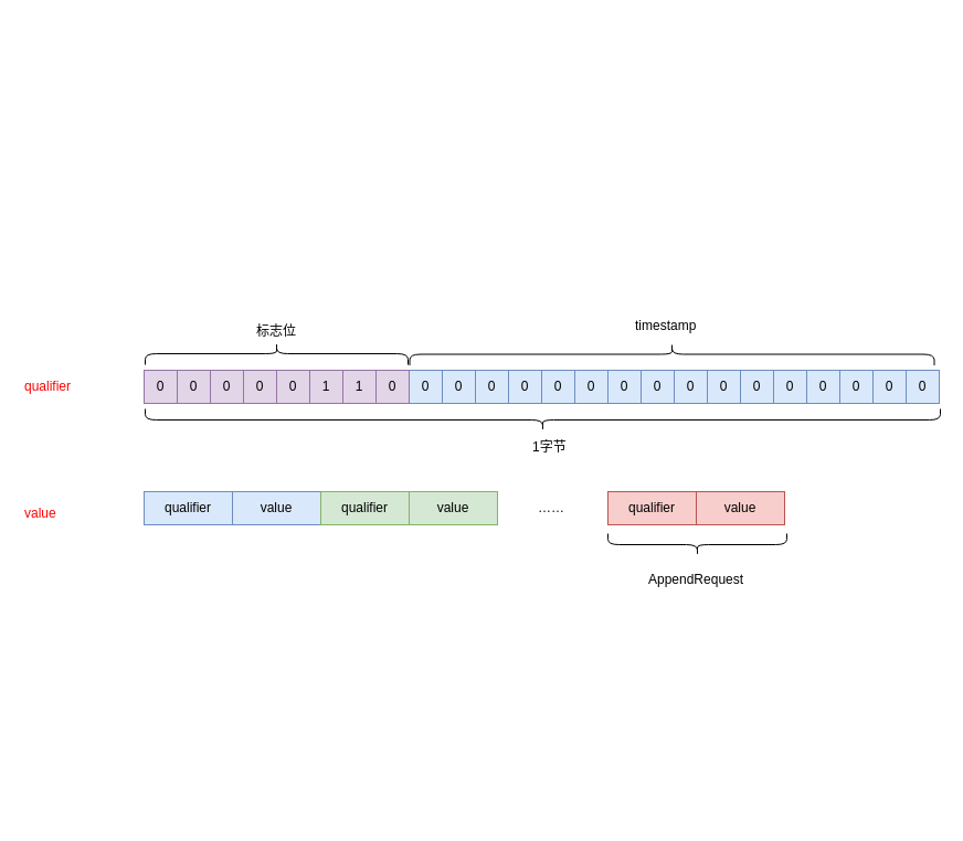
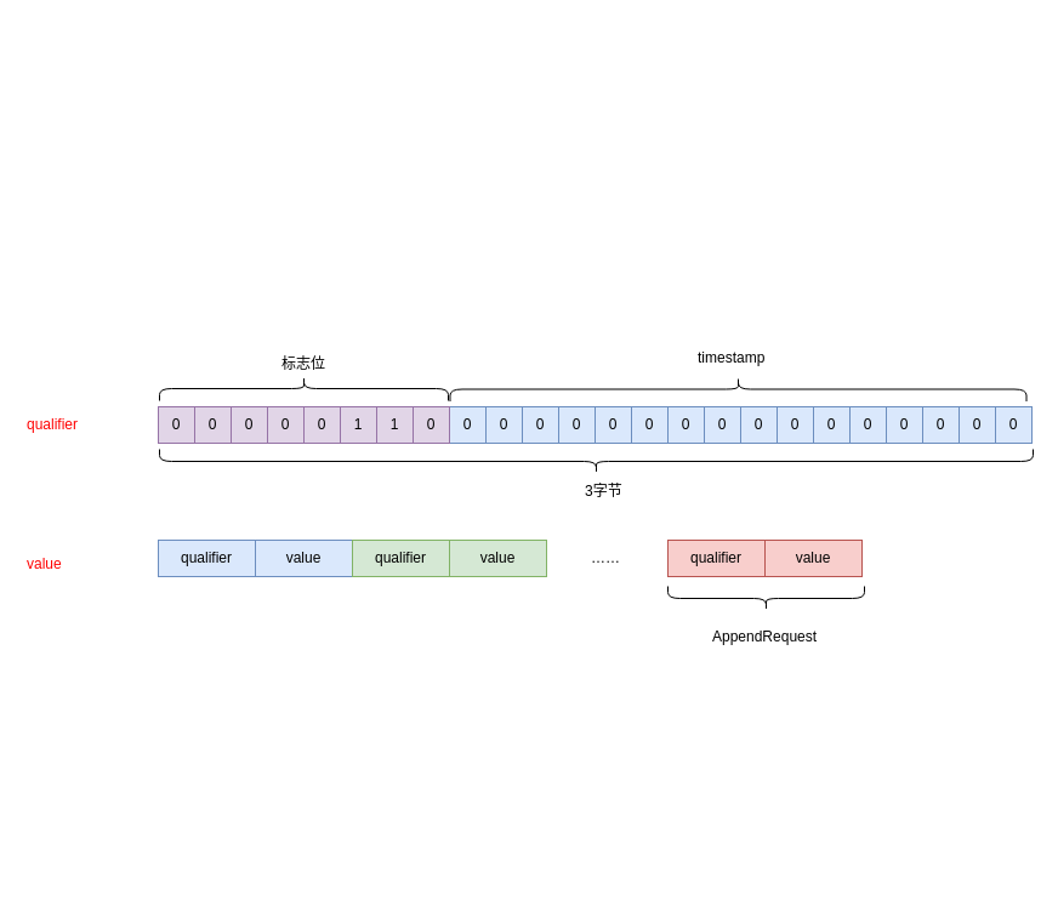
- <mxCell id="31" value="1字节" style="text;html=1;resizable=0;points=[];autosize=1;align=left;verticalAlign=top;spacingTop=-4;" vertex="1" parent="1"><mxGeometry x="480" y="395" width="50" height="20" as="geometry" /></mxCell>
+ <mxCell id="31" value="3字节" style="text;html=1;resizable=0;points=[];autosize=1;align=left;verticalAlign=top;spacingTop=-4;" vertex="1" parent="1"><mxGeometry x="480" y="395" width="50" height="20" as="geometry" /></mxCell>
